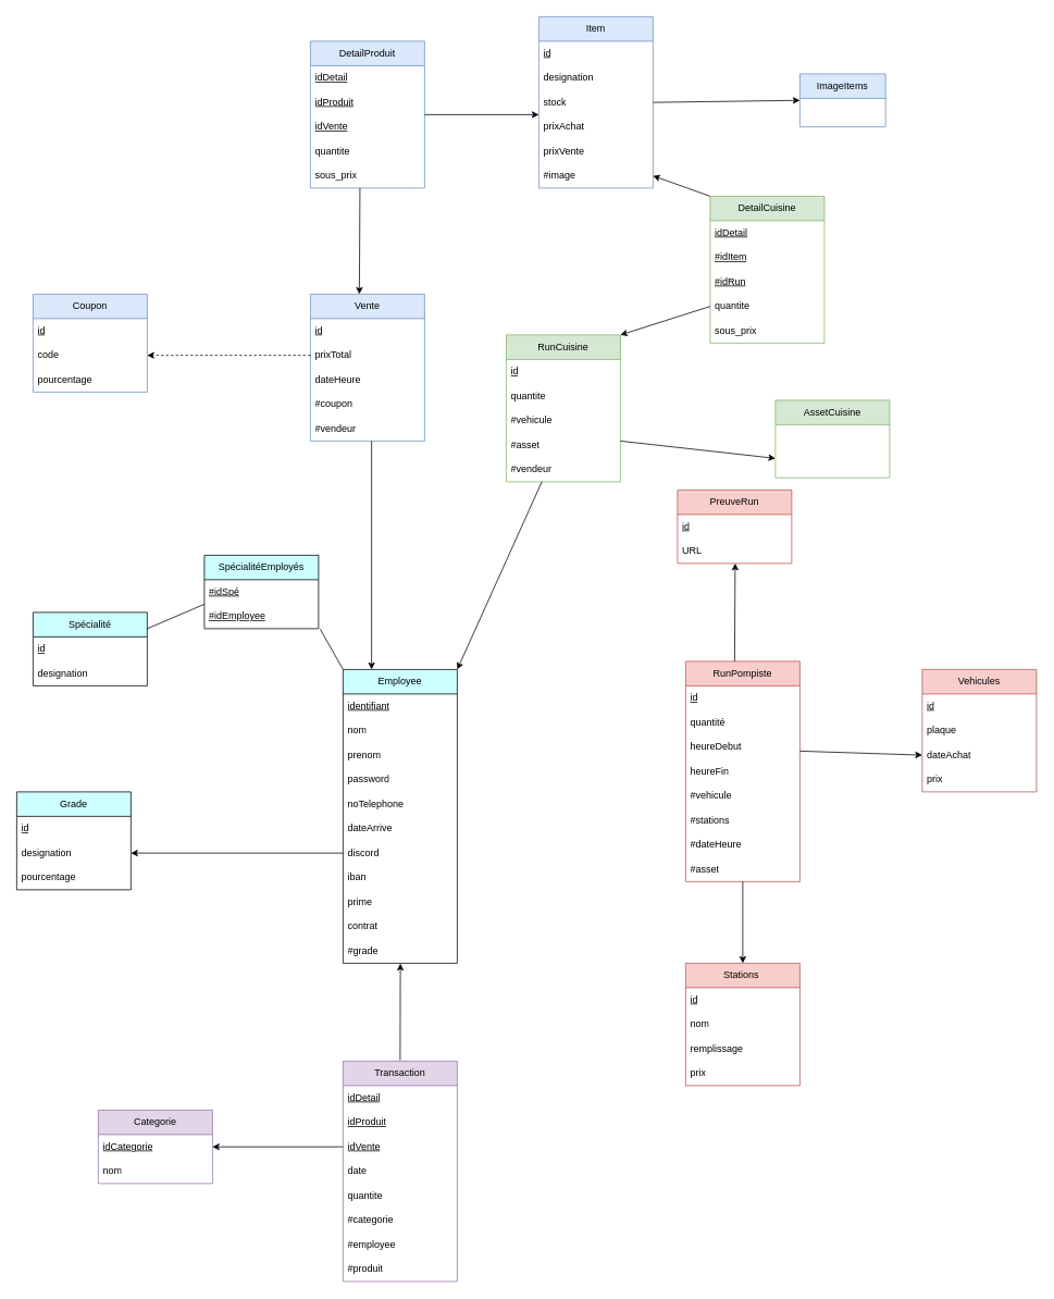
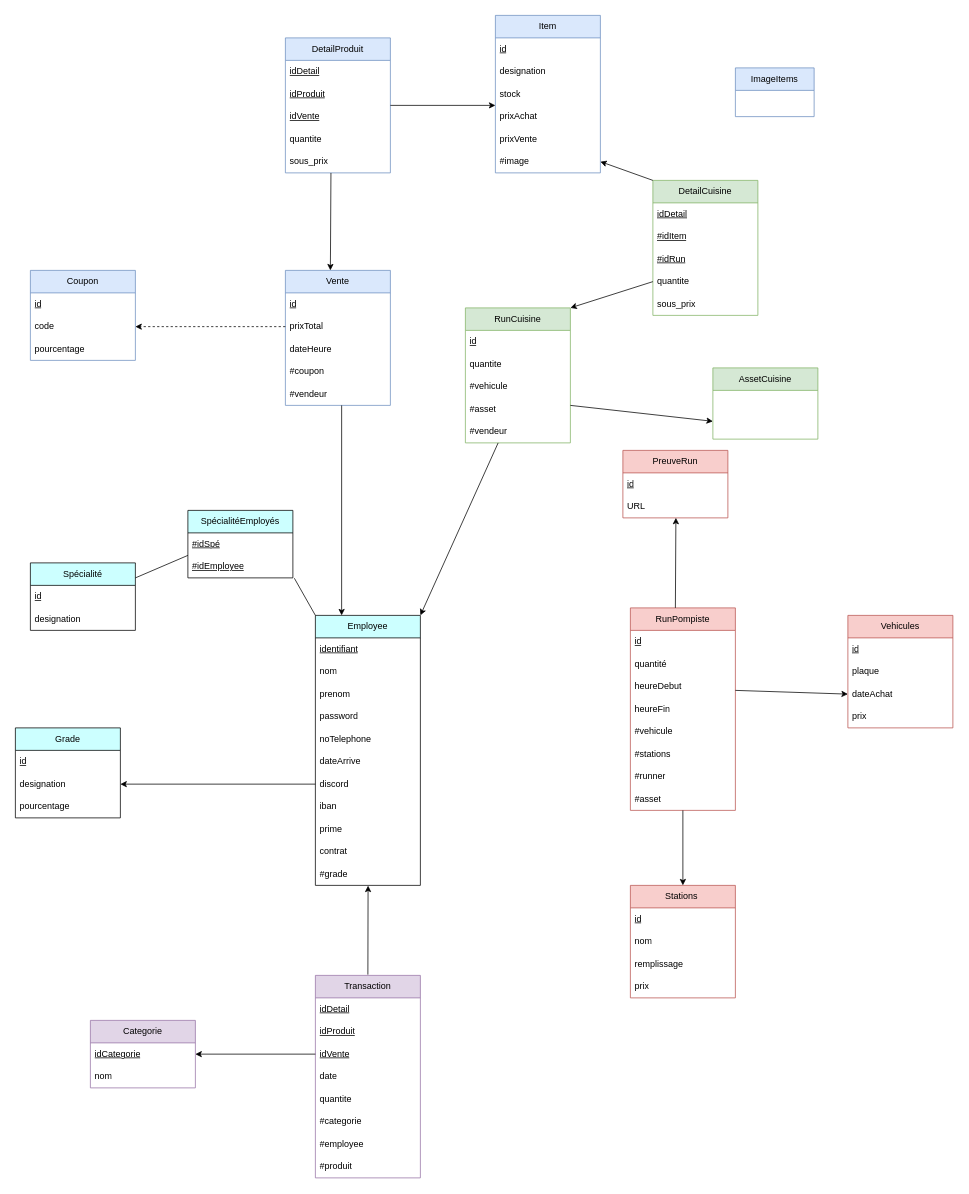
- <mxCell id="80" value="" style="endArrow=classic;html=1;rounded=0;entryX=0;entryY=0.5;entryDx=0;entryDy=0;exitX=1;exitY=0.5;exitDx=0;exitDy=0;" edge="1" parent="1" source="46" target="50"><mxGeometry width="50" height="50" relative="1" as="geometry"><mxPoint x="810" y="130" as="sourcePoint" /><mxPoint x="960" y="130" as="targetPoint" /></mxGeometry></mxCell>
- <mxCell id="28" value="#dateHeure" style="text;strokeColor=none;fillColor=none;align=left;verticalAlign=middle;spacingLeft=4;spacingRight=4;overflow=hidden;points=[[0,0.5],[1,0.5]];portConstraint=eastwest;rotatable=0;whiteSpace=wrap;html=1;" vertex="1" parent="21"><mxGeometry y="210" width="140" height="30" as="geometry" /></mxCell>
+ <mxCell id="28" value="#runner" style="text;strokeColor=none;fillColor=none;align=left;verticalAlign=middle;spacingLeft=4;spacingRight=4;overflow=hidden;points=[[0,0.5],[1,0.5]];portConstraint=eastwest;rotatable=0;whiteSpace=wrap;html=1;" vertex="1" parent="21"><mxGeometry y="210" width="140" height="30" as="geometry" /></mxCell>
